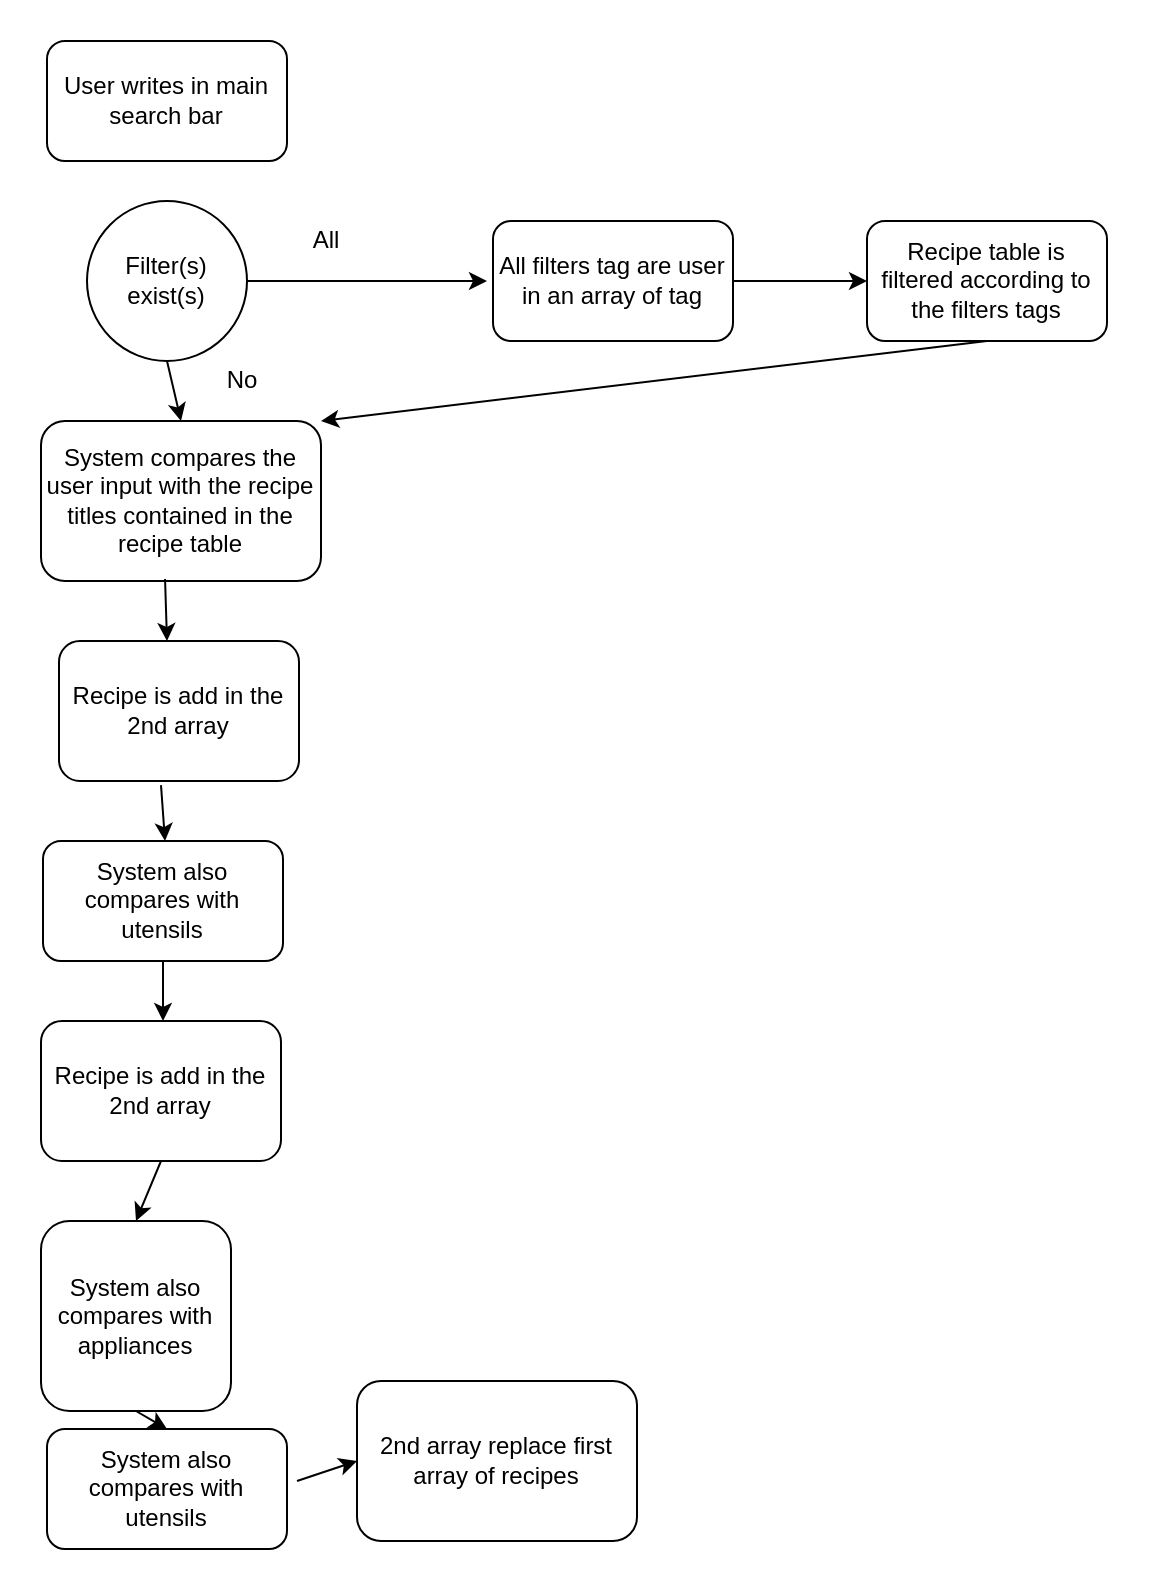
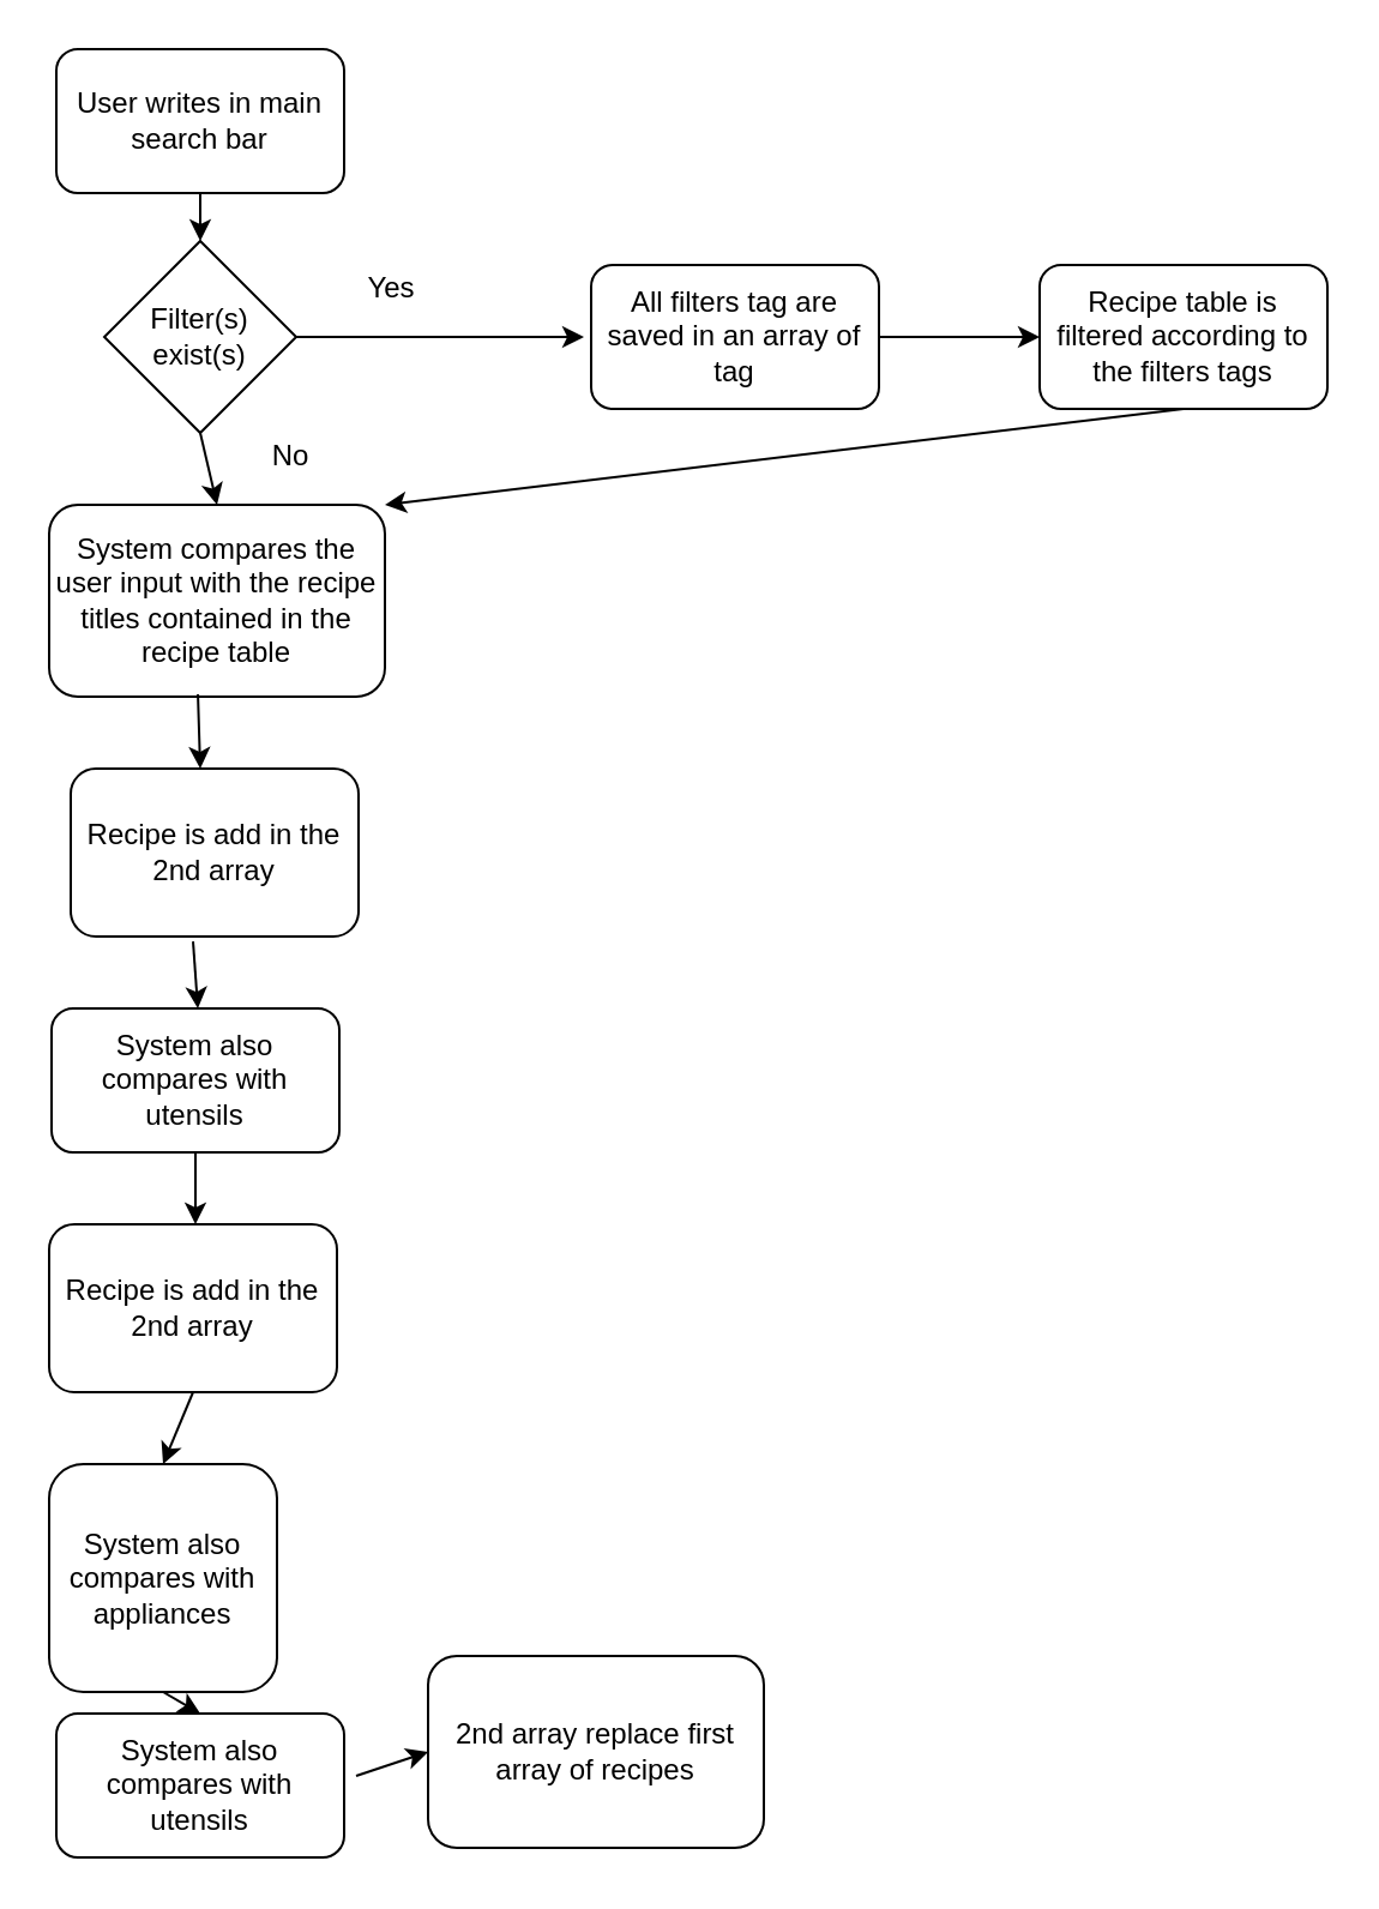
+ <mxCell id="4" value="" style="endArrow=classic;html=1;exitX=0.5;exitY=1;exitDx=0;exitDy=0;entryX=0.5;entryY=0;entryDx=0;entryDy=0;" parent="1" source="2" target="3" edge="1"><mxGeometry width="50" height="50" relative="1" as="geometry"><mxPoint x="233" y="280" as="sourcePoint" /><mxPoint x="283" y="230" as="targetPoint" /></mxGeometry></mxCell>
- <mxCell id="8" value="All" style="text;html=1;strokeColor=none;fillColor=none;align=center;verticalAlign=middle;whiteSpace=wrap;rounded=0;" parent="1" vertex="1"><mxGeometry x="143" y="110" width="40" height="20" as="geometry" /></mxCell>
+ <mxCell id="8" value="Yes" style="text;html=1;strokeColor=none;fillColor=none;align=center;verticalAlign=middle;whiteSpace=wrap;rounded=0;" parent="1" vertex="1"><mxGeometry x="143" y="110" width="40" height="20" as="geometry" /></mxCell>
- <mxCell id="3" value="Filter(s) exist(s)" style="ellipse;whiteSpace=wrap;html=1;" parent="1" vertex="1"><mxGeometry x="43" y="100" width="80" height="80" as="geometry" /></mxCell>
+ <mxCell id="3" value="Filter(s) exist(s)" style="rhombus;whiteSpace=wrap;html=1;" parent="1" vertex="1"><mxGeometry x="43" y="100" width="80" height="80" as="geometry" /></mxCell>
- <mxCell id="17" value="All filters tag are user in an array of tag" style="rounded=1;whiteSpace=wrap;html=1;" parent="1" vertex="1"><mxGeometry x="246" y="110" width="120" height="60" as="geometry" /></mxCell>
+ <mxCell id="17" value="All filters tag are saved in an array of tag" style="rounded=1;whiteSpace=wrap;html=1;" parent="1" vertex="1"><mxGeometry x="246" y="110" width="120" height="60" as="geometry" /></mxCell>
